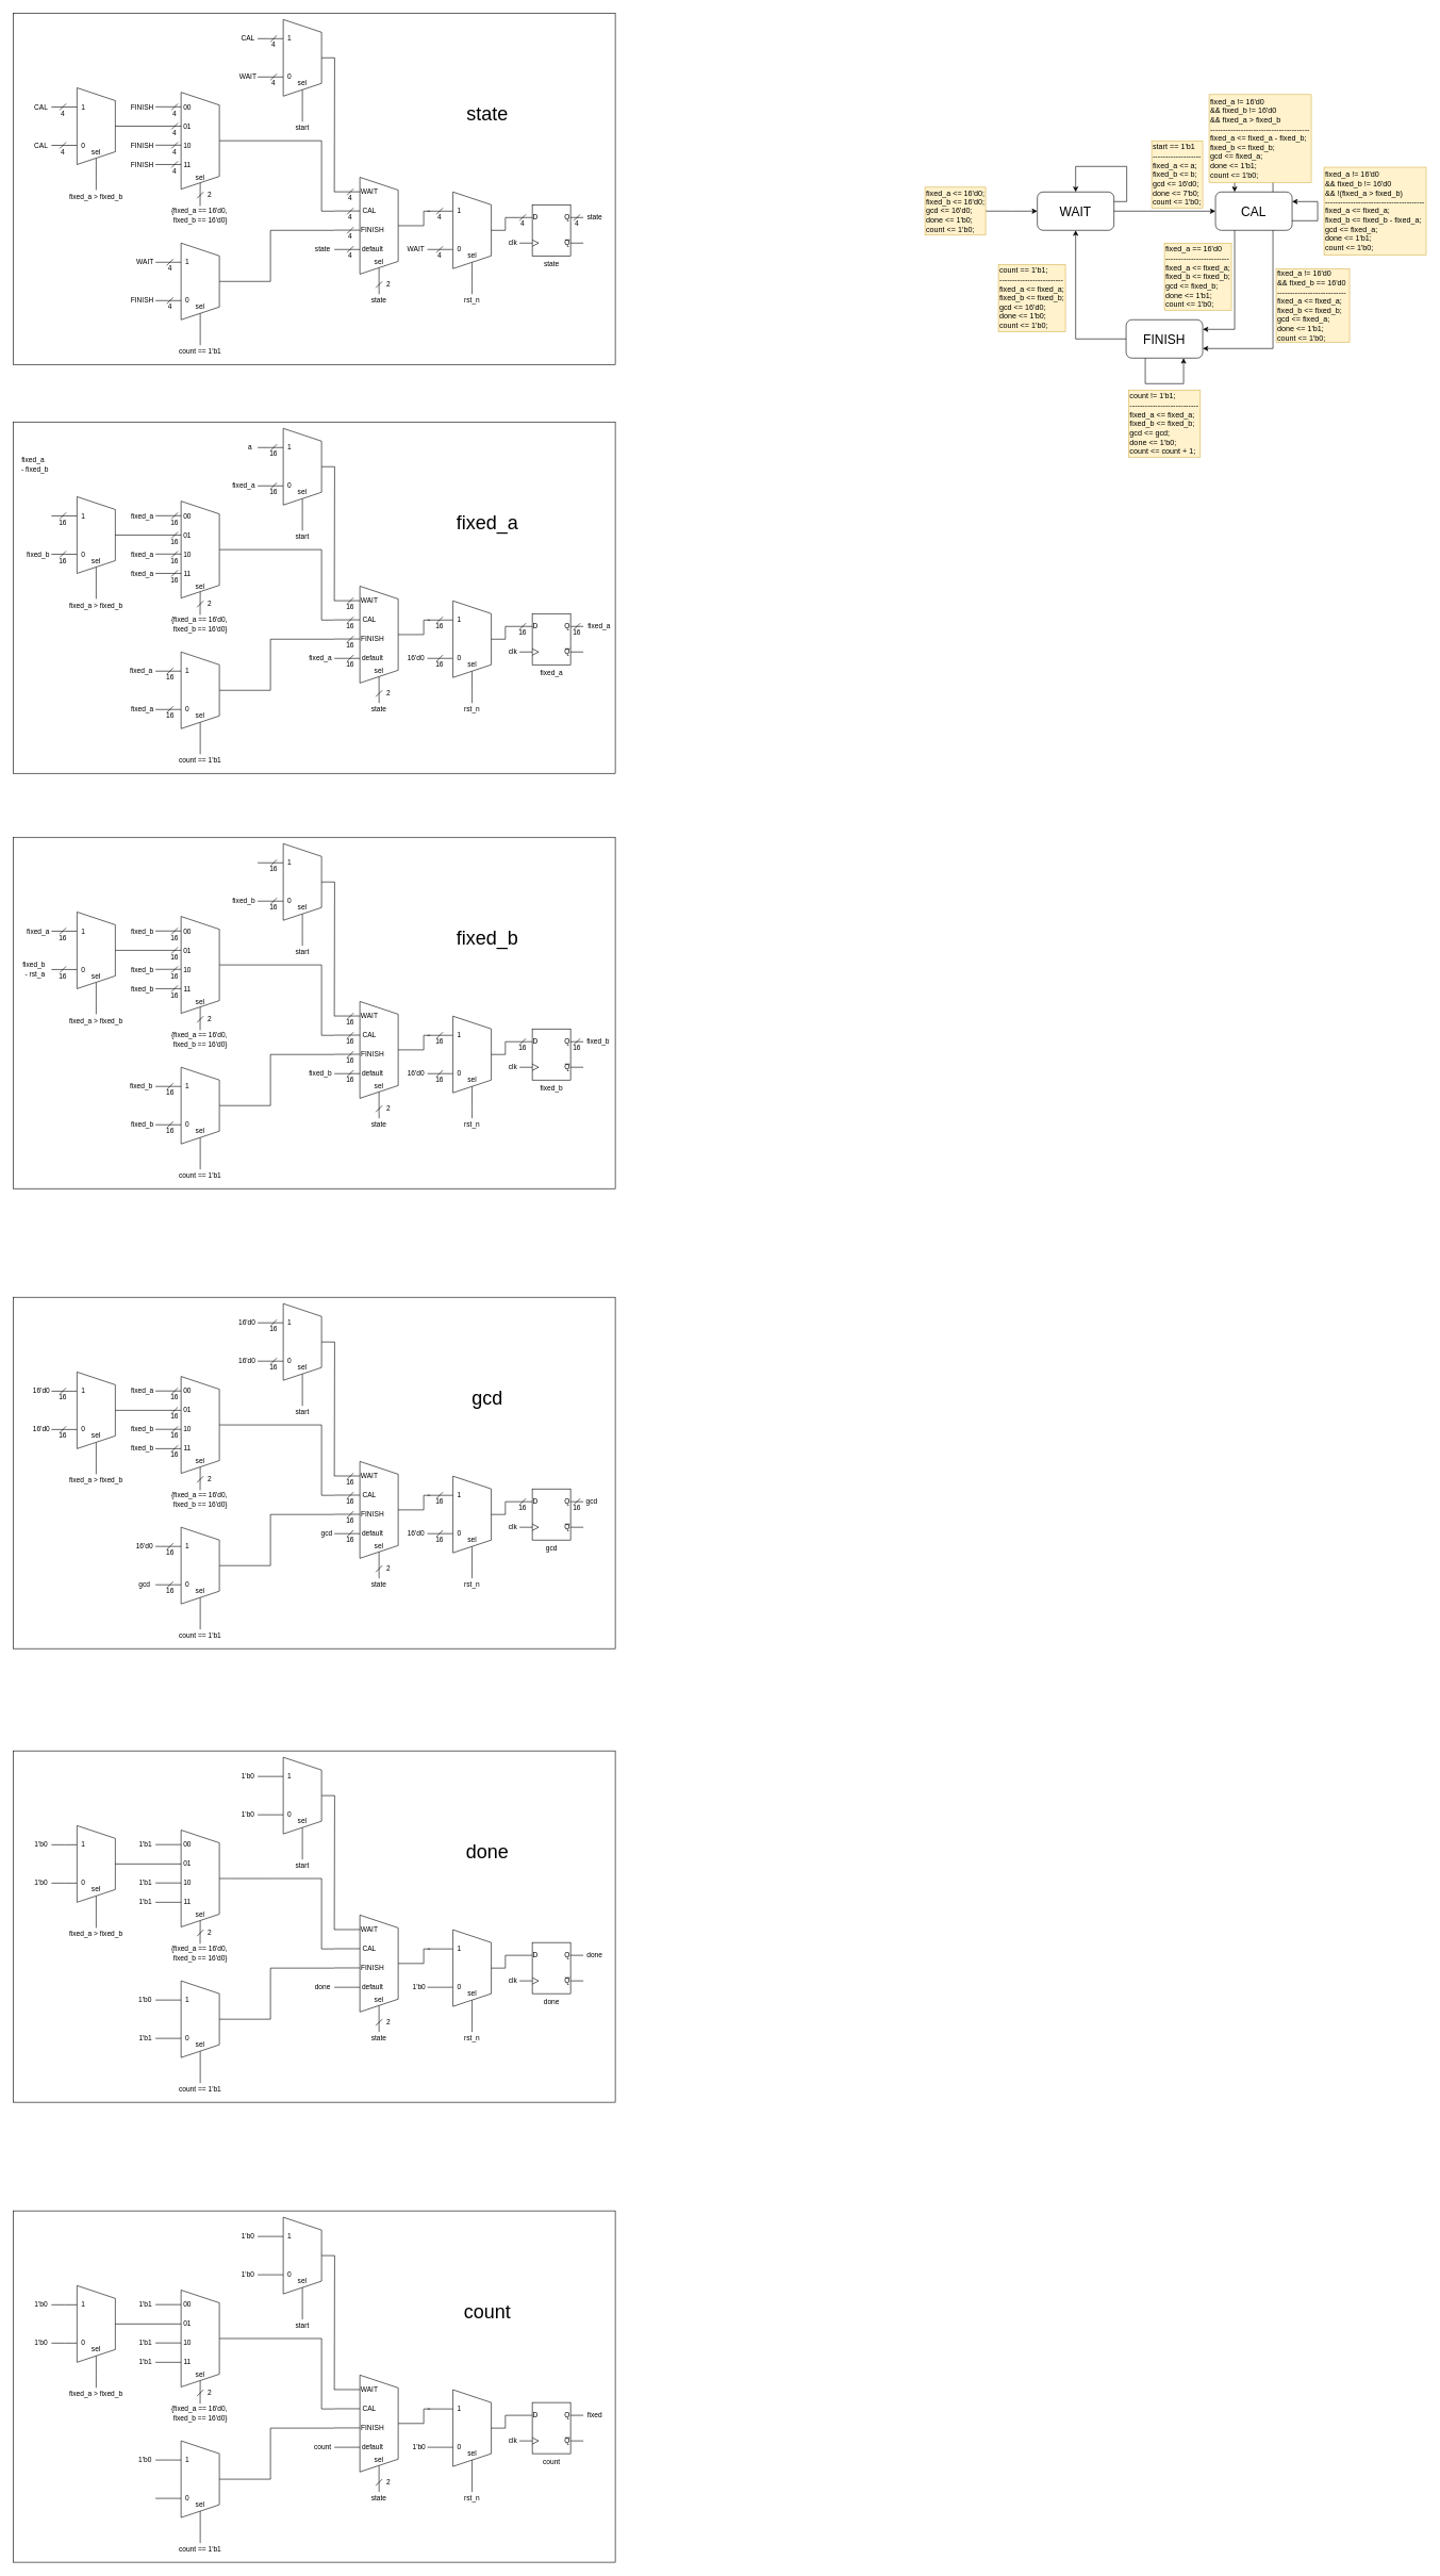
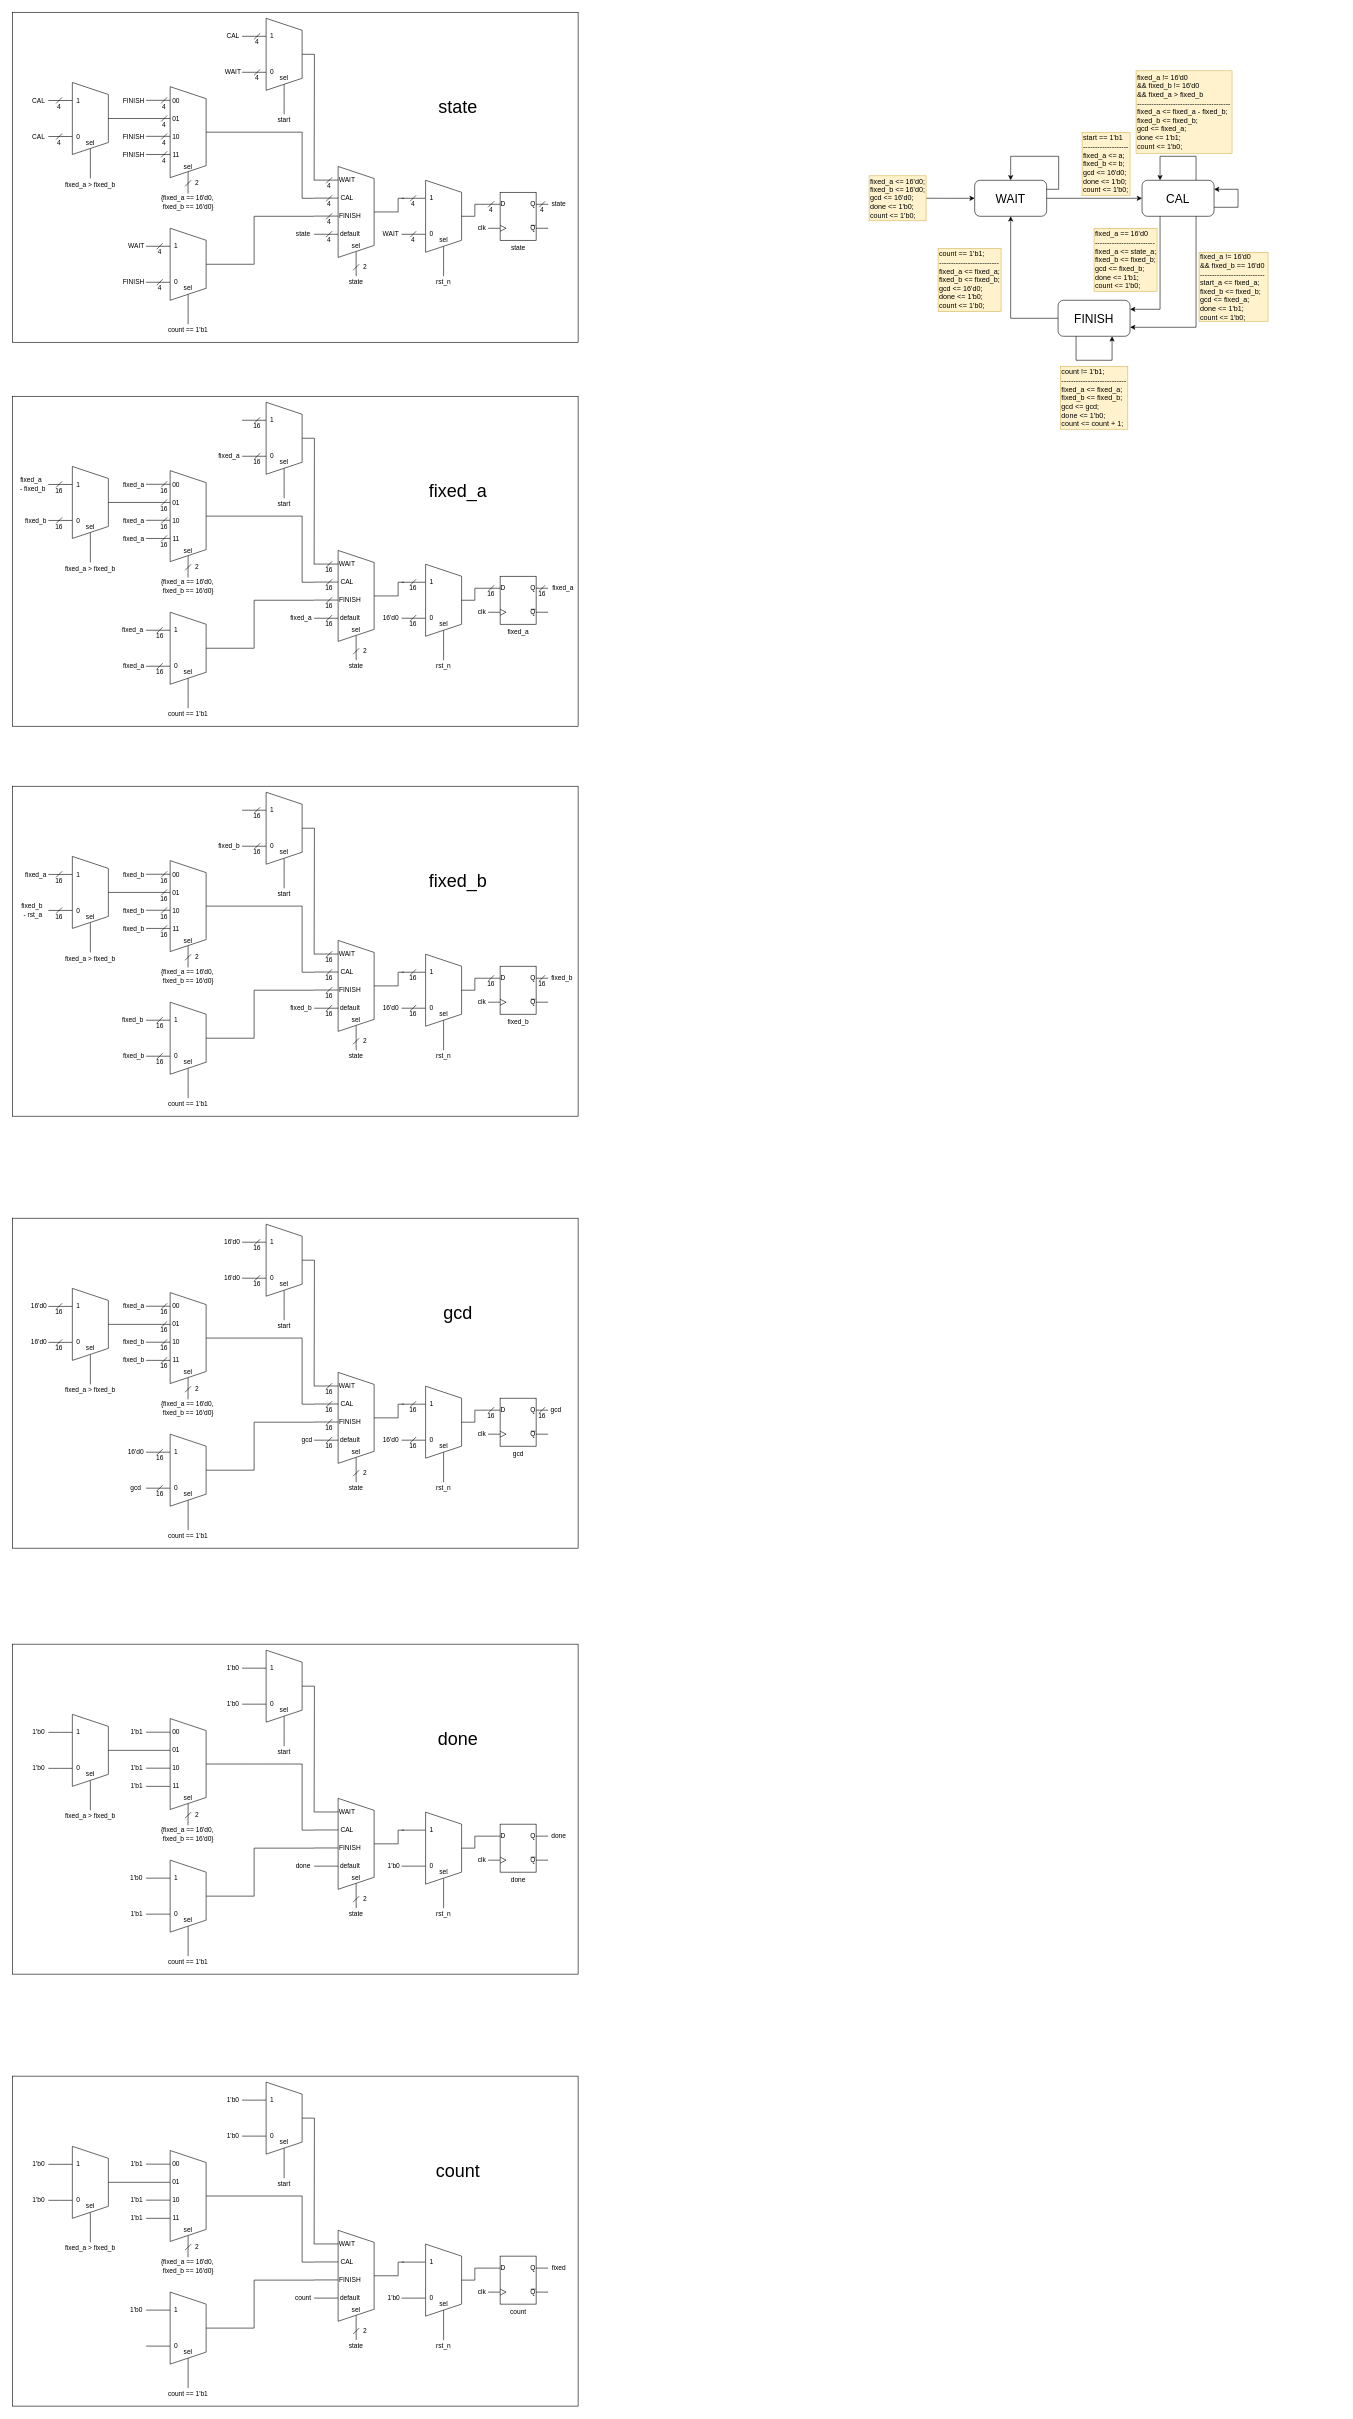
- <mxCell id="418" value="&lt;div&gt;fixed_a != 16'd0&lt;/div&gt;&lt;div&gt;&amp;amp;&amp;amp; fixed_b != 16'd0&lt;/div&gt;&lt;div&gt;&amp;amp;&amp;amp; fixed_a &amp;gt; fixed_b&lt;/div&gt;&lt;div&gt;---------------------------------------&lt;/div&gt;&lt;div&gt;fixed_a &amp;lt;= fixed_a - fixed_b;&lt;/div&gt;&lt;div&gt;fixed_b &amp;lt;= fixed_b;&lt;/div&gt;&lt;div&gt;gcd &amp;lt;= fixed_a;&lt;/div&gt;&lt;div&gt;done &amp;lt;= 1'b1;&lt;/div&gt;&lt;div&gt;count &amp;lt;= 1'b0;&lt;/div&gt;" style="text;html=1;strokeColor=#d6b656;fillColor=#fff2cc;align=left;verticalAlign=middle;whiteSpace=wrap;rounded=0;" parent="401" vertex="1"><mxGeometry x="445" y="30" width="160" height="137.5" as="geometry" /></mxCell>
+ <mxCell id="418" value="&lt;div&gt;fixed_a != 16'd0&lt;/div&gt;&lt;div&gt;&amp;amp;&amp;amp; fixed_b != 16'd0&lt;/div&gt;&lt;div&gt;&amp;amp;&amp;amp; fixed_a &amp;gt; fixed_b&lt;/div&gt;&lt;div&gt;---------------------------------------&lt;/div&gt;&lt;div&gt;fixed_a &amp;lt;= fixed_a - fixed_b;&lt;/div&gt;&lt;div&gt;fixed_b &amp;lt;= fixed_b;&lt;/div&gt;&lt;div&gt;gcd &amp;lt;= fixed_a;&lt;/div&gt;&lt;div&gt;done &amp;lt;= 1'b1;&lt;/div&gt;&lt;div&gt;count &amp;lt;= 1'b0;&lt;/div&gt;" style="text;html=1;strokeColor=#d6b656;fillColor=#fff2cc;align=left;verticalAlign=middle;whiteSpace=wrap;rounded=0;" parent="401" vertex="1"><mxGeometry x="445" width="160" height="137.5" as="geometry" /></mxCell>
- <mxCell id="411" value="&lt;div&gt;start == 1'b1&lt;/div&gt;&lt;div&gt;-------------------&lt;/div&gt;&lt;div&gt;fixed_a &amp;lt;= a;&lt;/div&gt;&lt;div&gt;fixed_b &amp;lt;= b;&lt;/div&gt;&lt;div&gt;gcd &amp;lt;= 16'd0;&lt;/div&gt;&lt;div&gt;done &amp;lt;= 7'b0;&lt;/div&gt;&lt;div&gt;count &amp;lt;= 1'b0;&lt;/div&gt;" style="text;html=1;strokeColor=#d6b656;fillColor=#fff2cc;align=left;verticalAlign=middle;whiteSpace=wrap;rounded=0;" parent="401" vertex="1"><mxGeometry x="355" y="102.5" width="80" height="105" as="geometry" /></mxCell>
+ <mxCell id="411" value="&lt;div&gt;start == 1'b1&lt;/div&gt;&lt;div&gt;-------------------&lt;/div&gt;&lt;div&gt;fixed_a &amp;lt;= a;&lt;/div&gt;&lt;div&gt;fixed_b &amp;lt;= b;&lt;/div&gt;&lt;div&gt;gcd &amp;lt;= 16'd0;&lt;/div&gt;&lt;div&gt;done &amp;lt;= 1'b0;&lt;/div&gt;&lt;div&gt;count &amp;lt;= 1'b0;&lt;/div&gt;" style="text;html=1;strokeColor=#d6b656;fillColor=#fff2cc;align=left;verticalAlign=middle;whiteSpace=wrap;rounded=0;" parent="401" vertex="1"><mxGeometry x="355" y="102.5" width="80" height="105" as="geometry" /></mxCell>
- <mxCell id="417" value="&lt;div&gt;fixed_a != 16'd0&lt;/div&gt;&lt;div&gt;&amp;amp;&amp;amp; fixed_b != 16'd0&lt;/div&gt;&lt;div&gt;&amp;amp;&amp;amp; !(fixed_a &amp;gt; fixed_b)&lt;/div&gt;&lt;div&gt;---------------------------------------&lt;/div&gt;&lt;div&gt;fixed_a &amp;lt;= fixed_a;&lt;/div&gt;&lt;div&gt;fixed_b &amp;lt;= fixed_b - fixed_a;&lt;/div&gt;&lt;div&gt;gcd &amp;lt;= fixed_a;&lt;/div&gt;&lt;div&gt;done &amp;lt;= 1'b1;&lt;/div&gt;&lt;div&gt;count &amp;lt;= 1'b0;&lt;/div&gt;" style="text;html=1;strokeColor=#d6b656;fillColor=#fff2cc;align=left;verticalAlign=middle;whiteSpace=wrap;rounded=0;" parent="401" vertex="1"><mxGeometry x="625" y="143.75" width="160" height="137.5" as="geometry" /></mxCell>
- <mxCell id="412" value="&lt;div&gt;fixed_a == 16'd0&lt;/div&gt;&lt;div&gt;-------------------------&lt;/div&gt;&lt;div&gt;fixed_a &amp;lt;= fixed_a;&lt;/div&gt;&lt;div&gt;fixed_b &amp;lt;= fixed_b;&lt;/div&gt;&lt;div&gt;gcd &amp;lt;= fixed_b;&lt;/div&gt;&lt;div&gt;done &amp;lt;= 1'b1;&lt;/div&gt;&lt;div&gt;count &amp;lt;= 1'b0;&lt;/div&gt;" style="text;html=1;strokeColor=#d6b656;fillColor=#fff2cc;align=left;verticalAlign=middle;whiteSpace=wrap;rounded=0;" parent="401" vertex="1"><mxGeometry x="375" y="262.5" width="105" height="105" as="geometry" /></mxCell>
+ <mxCell id="412" value="&lt;div&gt;fixed_a == 16'd0&lt;/div&gt;&lt;div&gt;-------------------------&lt;/div&gt;&lt;div&gt;fixed_a &amp;lt;= state_a;&lt;/div&gt;&lt;div&gt;fixed_b &amp;lt;= fixed_b;&lt;/div&gt;&lt;div&gt;gcd &amp;lt;= fixed_b;&lt;/div&gt;&lt;div&gt;done &amp;lt;= 1'b1;&lt;/div&gt;&lt;div&gt;count &amp;lt;= 1'b0;&lt;/div&gt;" style="text;html=1;strokeColor=#d6b656;fillColor=#fff2cc;align=left;verticalAlign=middle;whiteSpace=wrap;rounded=0;" parent="401" vertex="1"><mxGeometry x="375" y="262.5" width="105" height="105" as="geometry" /></mxCell>
- <mxCell id="413" value="&lt;div&gt;fixed_a != 16'd0&lt;/div&gt;&lt;div&gt;&amp;amp;&amp;amp; fixed_b == 16'd0&lt;/div&gt;&lt;div&gt;---------------------------&lt;/div&gt;&lt;div&gt;fixed_a &amp;lt;= fixed_a;&lt;/div&gt;&lt;div&gt;fixed_b &amp;lt;= fixed_b;&lt;/div&gt;&lt;div&gt;gcd &amp;lt;= fixed_a;&lt;/div&gt;&lt;div&gt;done &amp;lt;= 1'b1;&lt;/div&gt;&lt;div&gt;count &amp;lt;= 1'b0;&lt;/div&gt;" style="text;html=1;strokeColor=#d6b656;fillColor=#fff2cc;align=left;verticalAlign=middle;whiteSpace=wrap;rounded=0;" parent="401" vertex="1"><mxGeometry x="550" y="302.5" width="115" height="115" as="geometry" /></mxCell>
+ <mxCell id="413" value="&lt;div&gt;fixed_a != 16'd0&lt;/div&gt;&lt;div&gt;&amp;amp;&amp;amp; fixed_b == 16'd0&lt;/div&gt;&lt;div&gt;---------------------------&lt;/div&gt;&lt;div&gt;start_a &amp;lt;= fixed_a;&lt;/div&gt;&lt;div&gt;fixed_b &amp;lt;= fixed_b;&lt;/div&gt;&lt;div&gt;gcd &amp;lt;= fixed_a;&lt;/div&gt;&lt;div&gt;done &amp;lt;= 1'b1;&lt;/div&gt;&lt;div&gt;count &amp;lt;= 1'b0;&lt;/div&gt;" style="text;html=1;strokeColor=#d6b656;fillColor=#fff2cc;align=left;verticalAlign=middle;whiteSpace=wrap;rounded=0;" parent="401" vertex="1"><mxGeometry x="550" y="302.5" width="115" height="115" as="geometry" /></mxCell>
- <mxCell id="488" value="a" style="text;html=1;strokeColor=none;fillColor=none;align=center;verticalAlign=middle;whiteSpace=wrap;rounded=0;fontSize=11;fontFamily=Helvetica;fontColor=default;container=0;" parent="422" vertex="1"><mxGeometry x="360" y="30" width="23" height="20" as="geometry" /></mxCell>
- <mxCell id="490" value="fixed_a&amp;nbsp;&amp;nbsp;&lt;br&gt;- fixed_b" style="text;html=1;strokeColor=none;fillColor=none;align=center;verticalAlign=middle;whiteSpace=wrap;rounded=0;fontSize=11;fontFamily=Helvetica;fontColor=default;container=0;" parent="422" vertex="1"><mxGeometry x="10" y="57" width="49" height="20" as="geometry" /></mxCell>
+ <mxCell id="490" value="fixed_a&amp;nbsp;&amp;nbsp;&lt;br&gt;- fixed_b" style="text;html=1;strokeColor=none;fillColor=none;align=center;verticalAlign=middle;whiteSpace=wrap;rounded=0;fontSize=11;fontFamily=Helvetica;fontColor=default;container=0;" parent="422" vertex="1"><mxGeometry x="10" y="137" width="49" height="20" as="geometry" /></mxCell>
